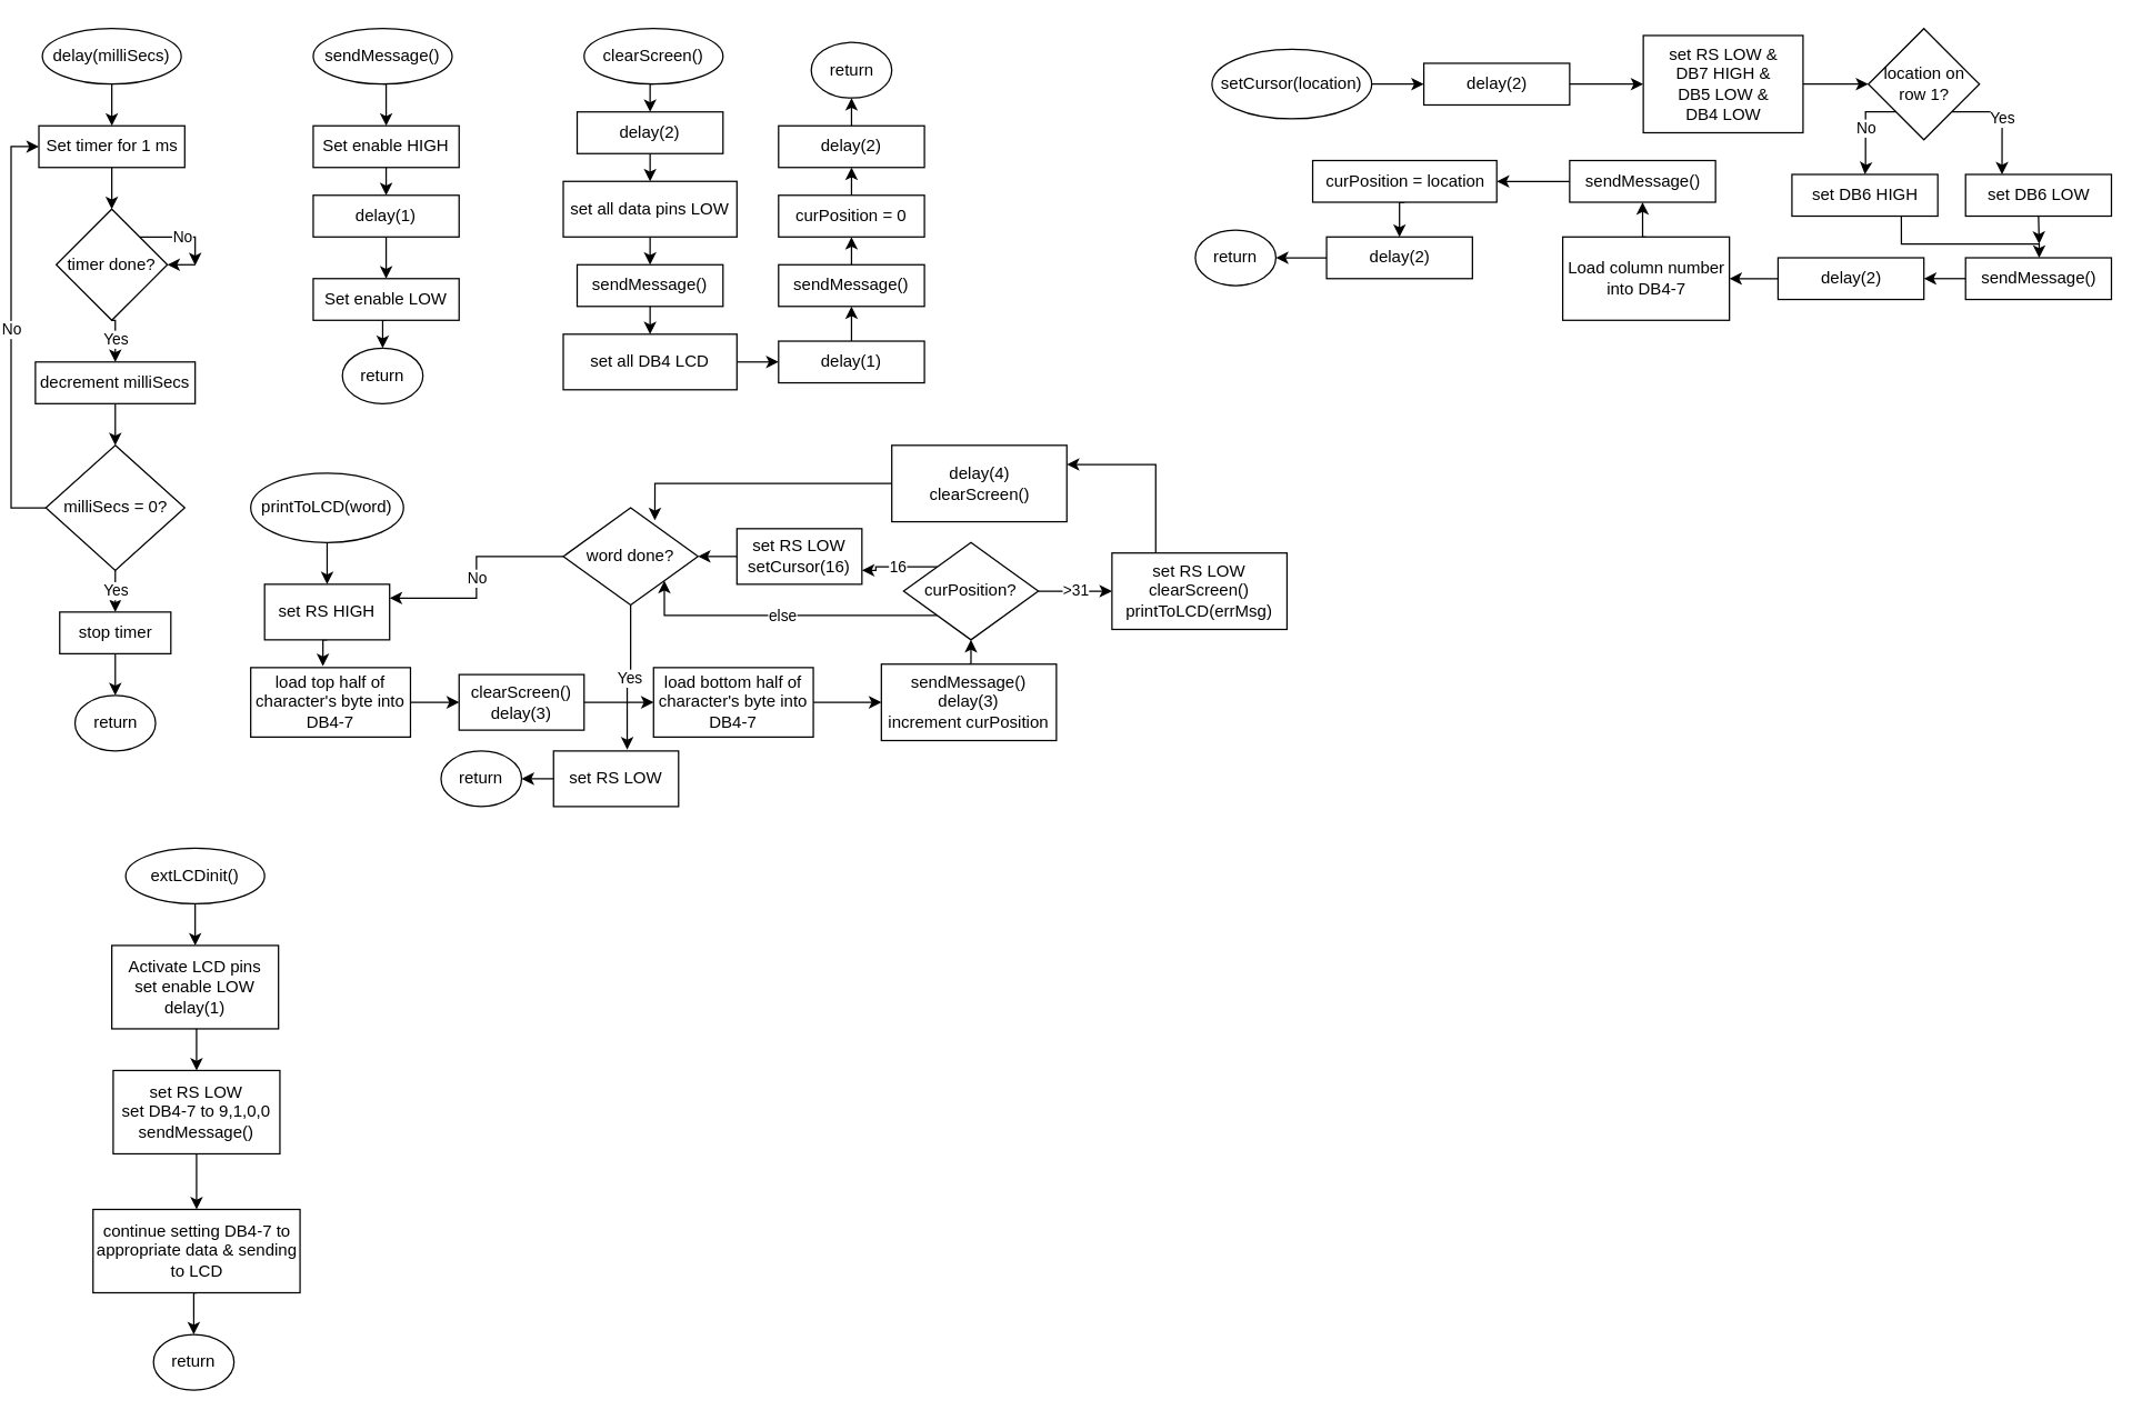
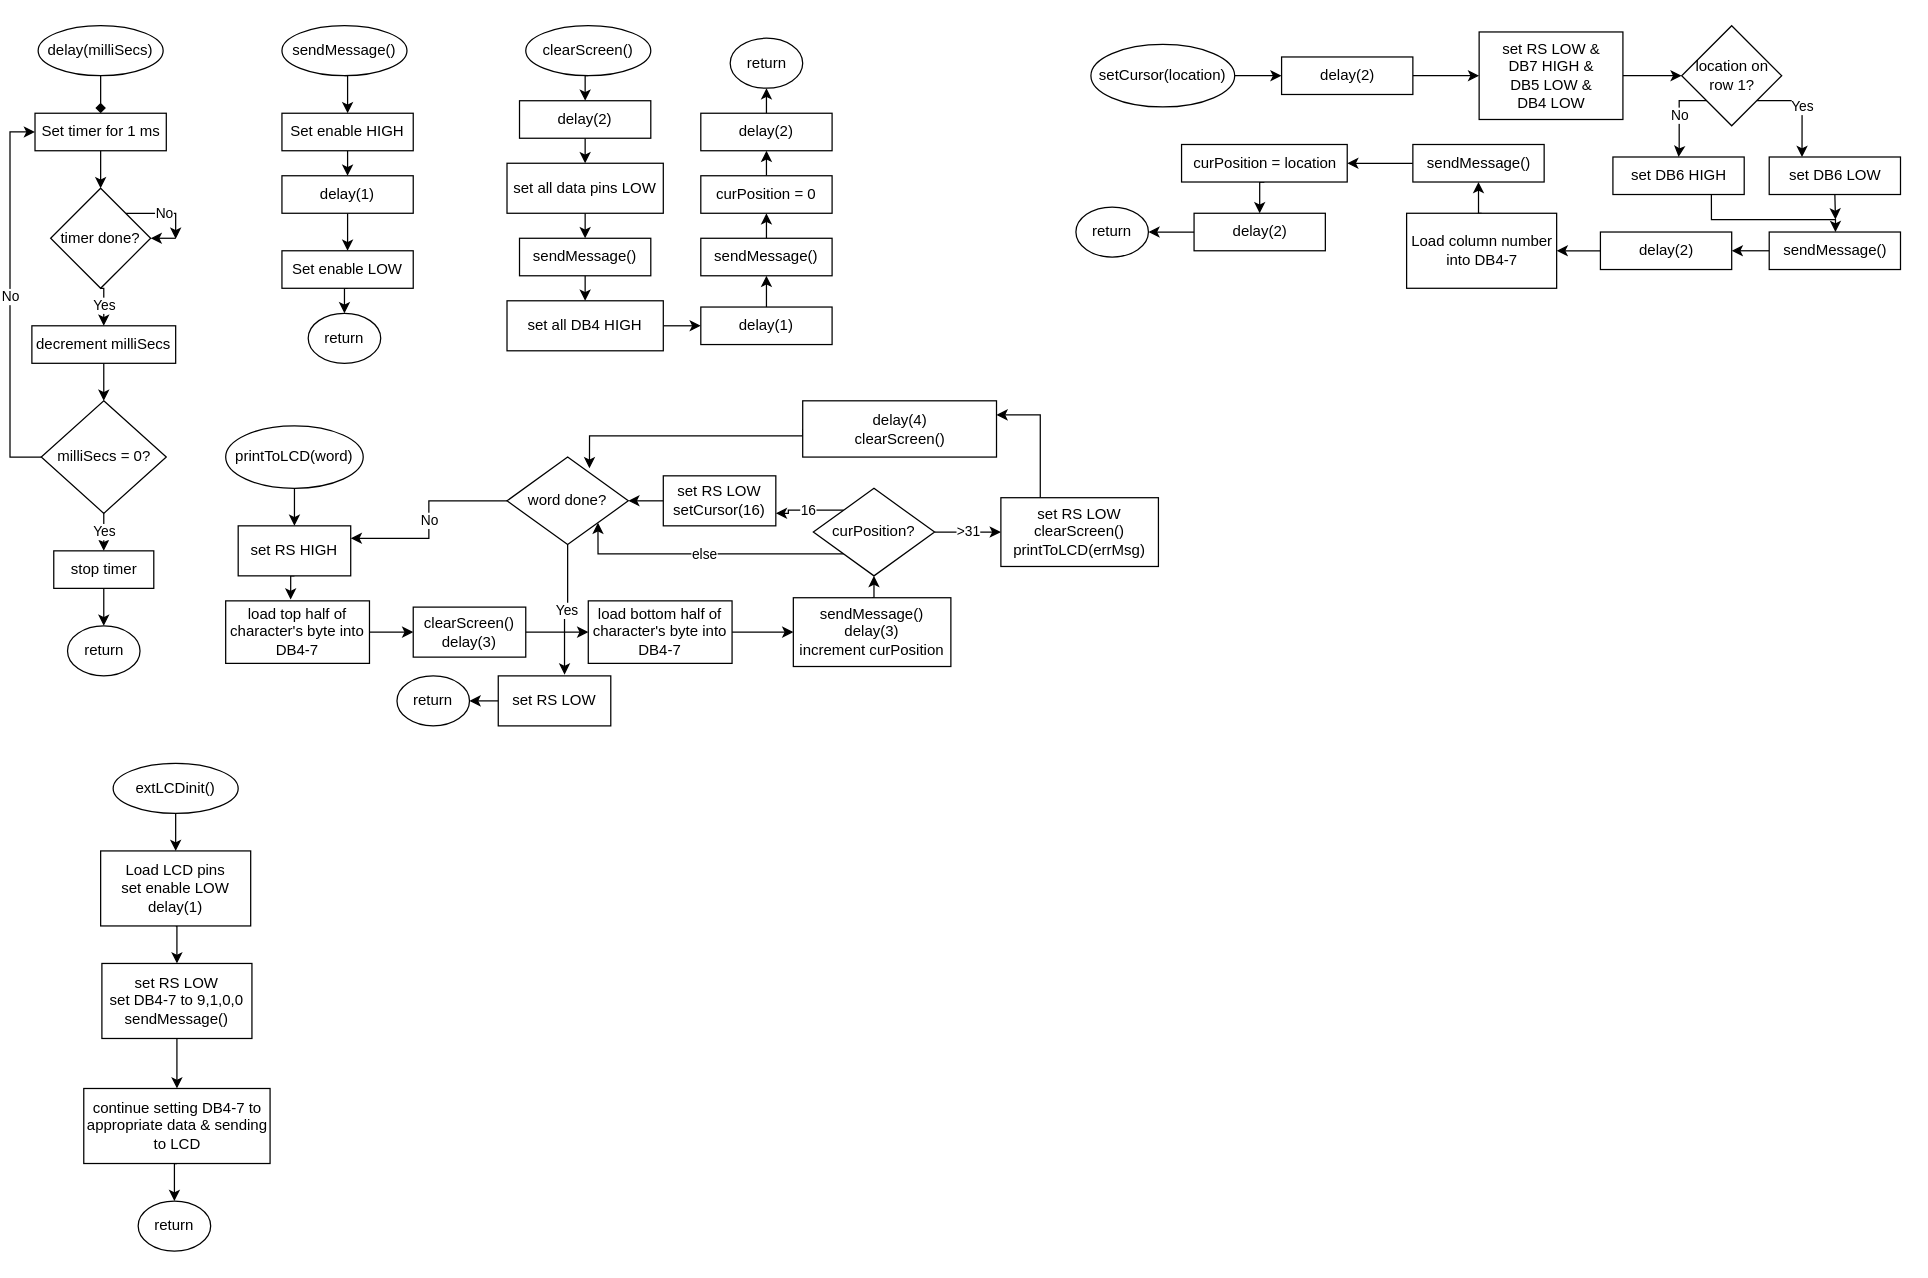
- <mxCell id="2" style="edgeStyle=orthogonalEdgeStyle;rounded=0;orthogonalLoop=1;jettySize=auto;html=1;exitX=0.5;exitY=1;exitDx=0;exitDy=0;entryX=0.5;entryY=0;entryDx=0;entryDy=0;" edge="1" parent="1" source="3" target="21"><mxGeometry relative="1" as="geometry" /></mxCell>
+ <mxCell id="2" style="edgeStyle=orthogonalEdgeStyle;rounded=0;orthogonalLoop=1;jettySize=auto;html=1;exitX=0.5;exitY=1;exitDx=0;exitDy=0;entryX=0.5;entryY=0;entryDx=0;entryDy=0;endArrow=diamond;" edge="1" parent="1" source="3" target="21"><mxGeometry relative="1" as="geometry" /></mxCell>
- <mxCell id="42" value="set all DB4 LCD" style="rounded=0;whiteSpace=wrap;html=1;" vertex="1" parent="1"><mxGeometry x="400" y="240" width="125" height="40" as="geometry" /></mxCell>
+ <mxCell id="42" value="set all DB4 HIGH" style="rounded=0;whiteSpace=wrap;html=1;" vertex="1" parent="1"><mxGeometry x="400" y="240" width="125" height="40" as="geometry" /></mxCell>
- <mxCell id="95" value="&lt;div&gt;delay(4)&lt;/div&gt;&lt;div&gt;clearScreen()&lt;br&gt;&lt;/div&gt;" style="rounded=0;whiteSpace=wrap;html=1;" vertex="1" parent="1"><mxGeometry x="636.5" y="320" width="126" height="55" as="geometry" /></mxCell>
+ <mxCell id="95" value="&lt;div&gt;delay(4)&lt;/div&gt;&lt;div&gt;clearScreen()&lt;br&gt;&lt;/div&gt;" style="rounded=0;whiteSpace=wrap;html=1;" vertex="1" parent="1"><mxGeometry x="636.5" y="320" width="155" height="45" as="geometry" /></mxCell>
- <mxCell id="103" value="&lt;div&gt;Activate LCD pins&lt;/div&gt;&lt;div&gt;set enable LOW&lt;/div&gt;&lt;div&gt;delay(1)&lt;br&gt;&lt;/div&gt;" style="rounded=0;whiteSpace=wrap;html=1;" vertex="1" parent="1"><mxGeometry x="75" y="680" width="120" height="60" as="geometry" /></mxCell>
+ <mxCell id="103" value="&lt;div&gt;Load LCD pins&lt;/div&gt;&lt;div&gt;set enable LOW&lt;/div&gt;&lt;div&gt;delay(1)&lt;br&gt;&lt;/div&gt;" style="rounded=0;whiteSpace=wrap;html=1;" vertex="1" parent="1"><mxGeometry x="75" y="680" width="120" height="60" as="geometry" /></mxCell>
